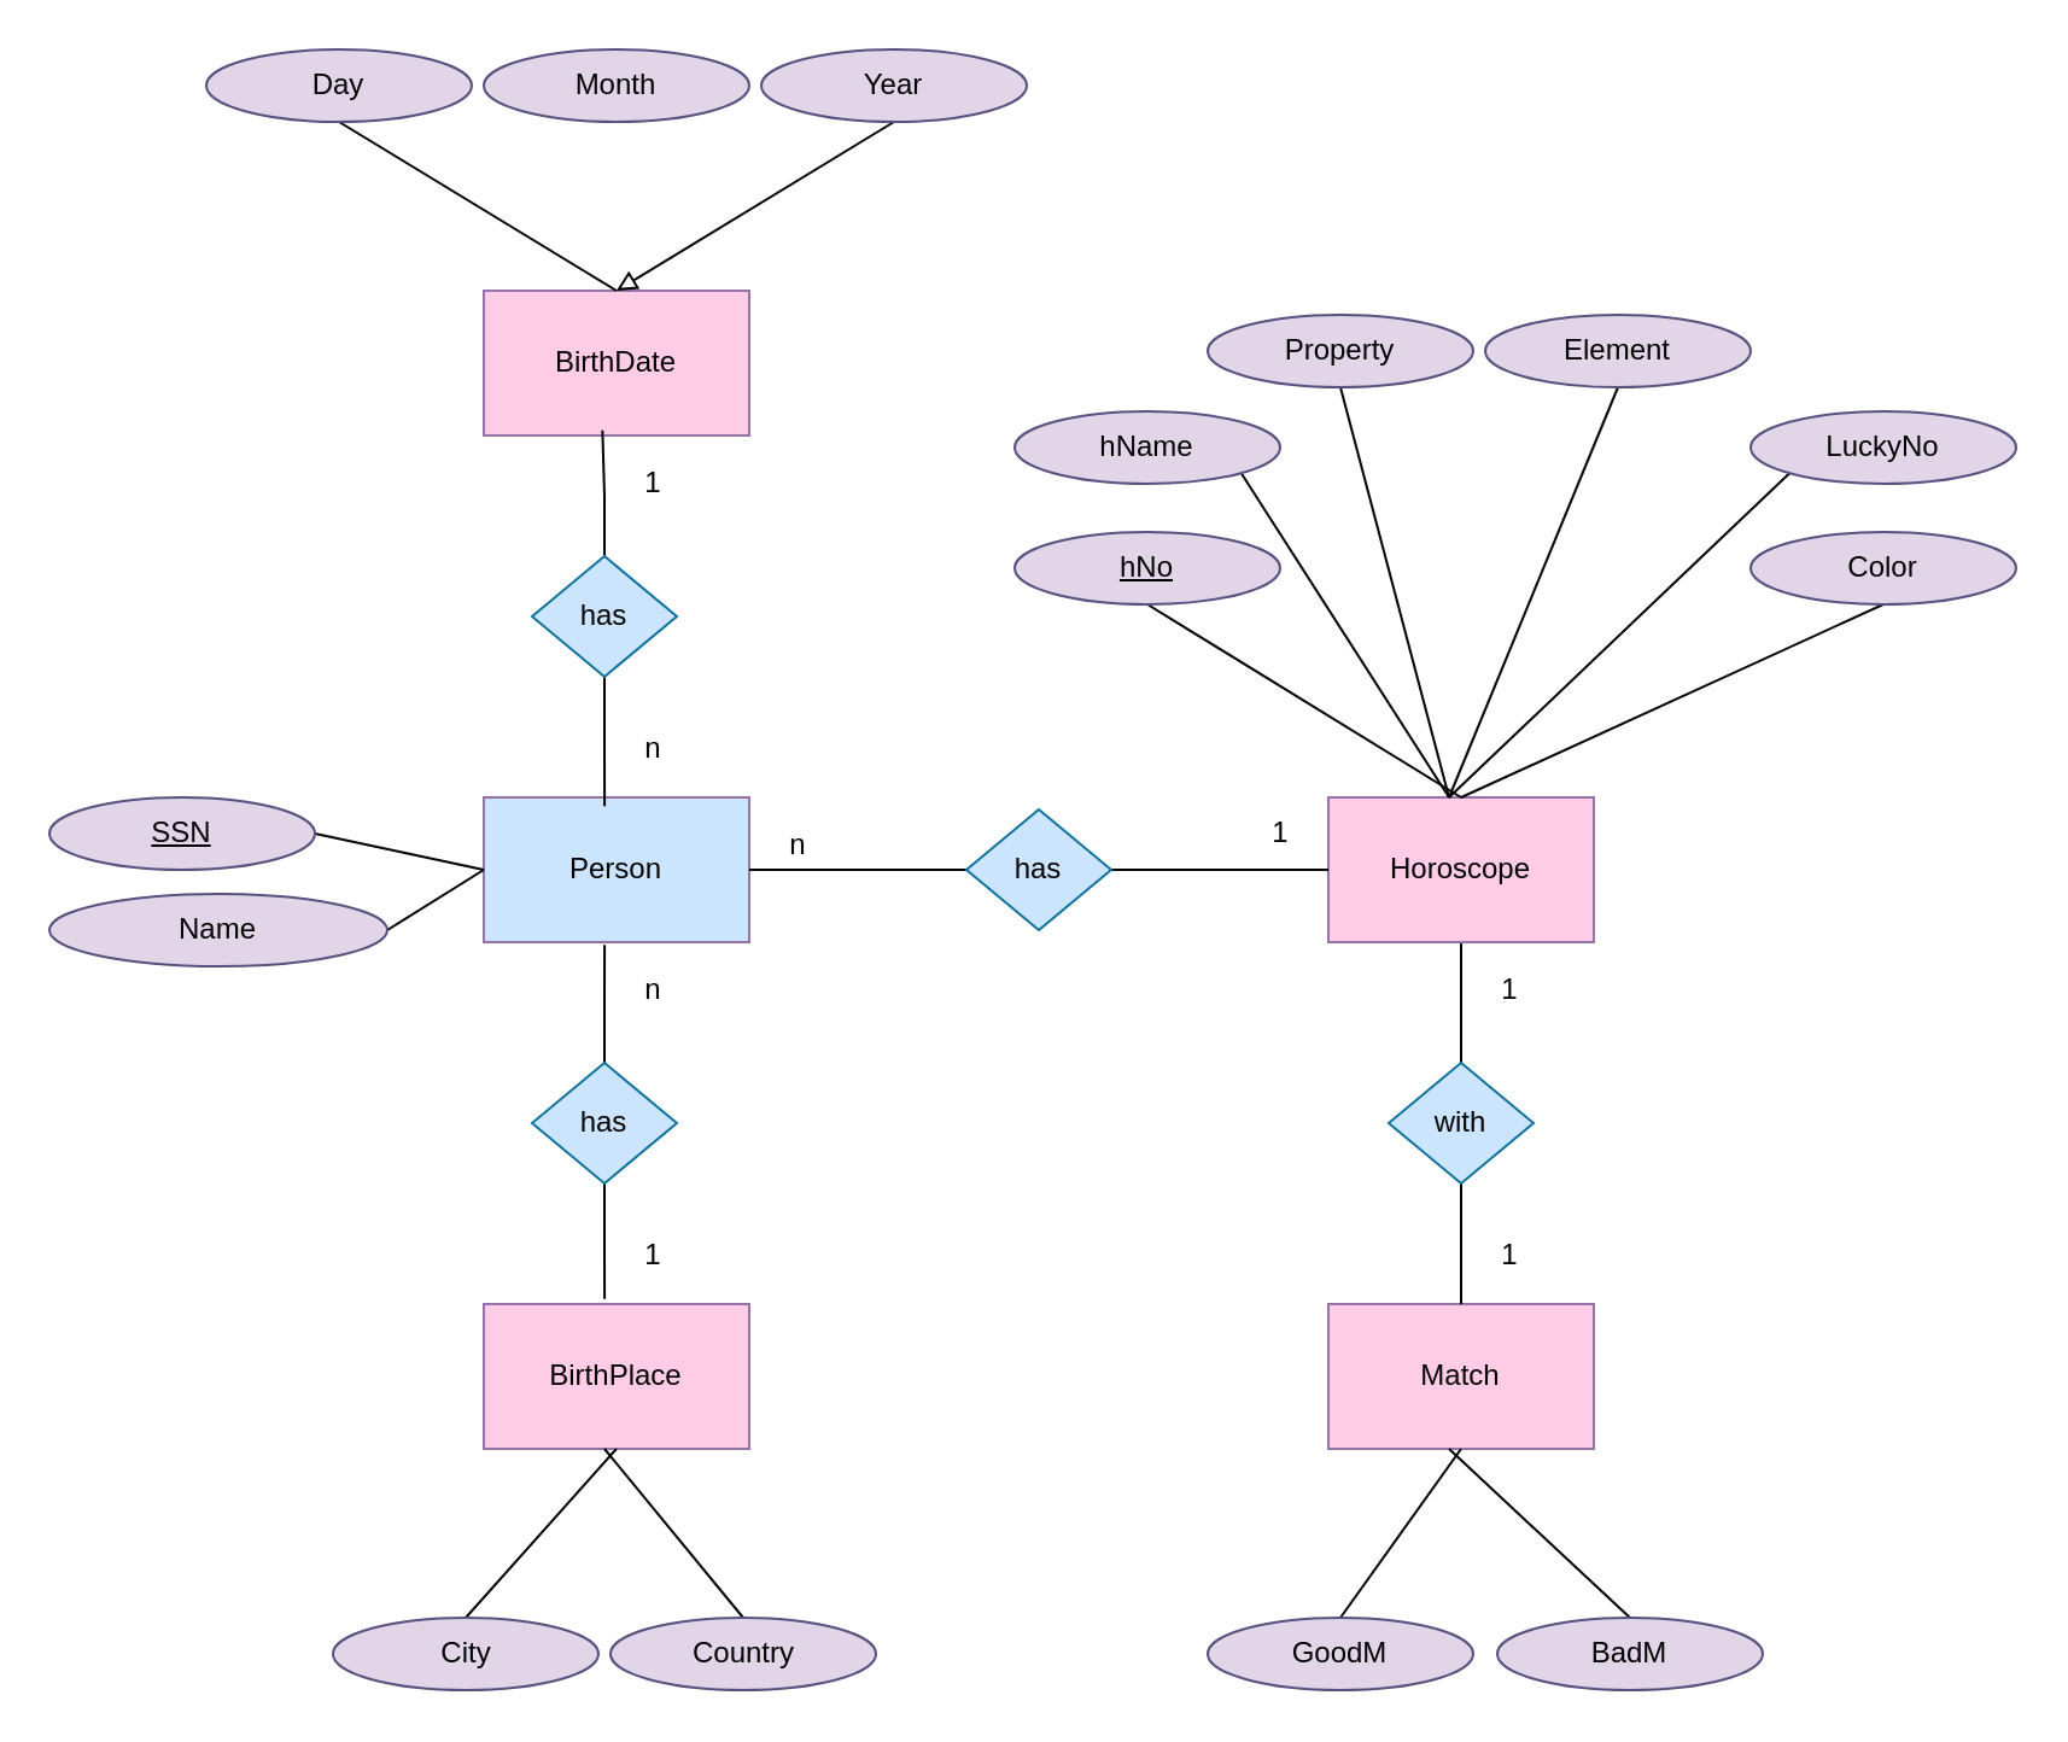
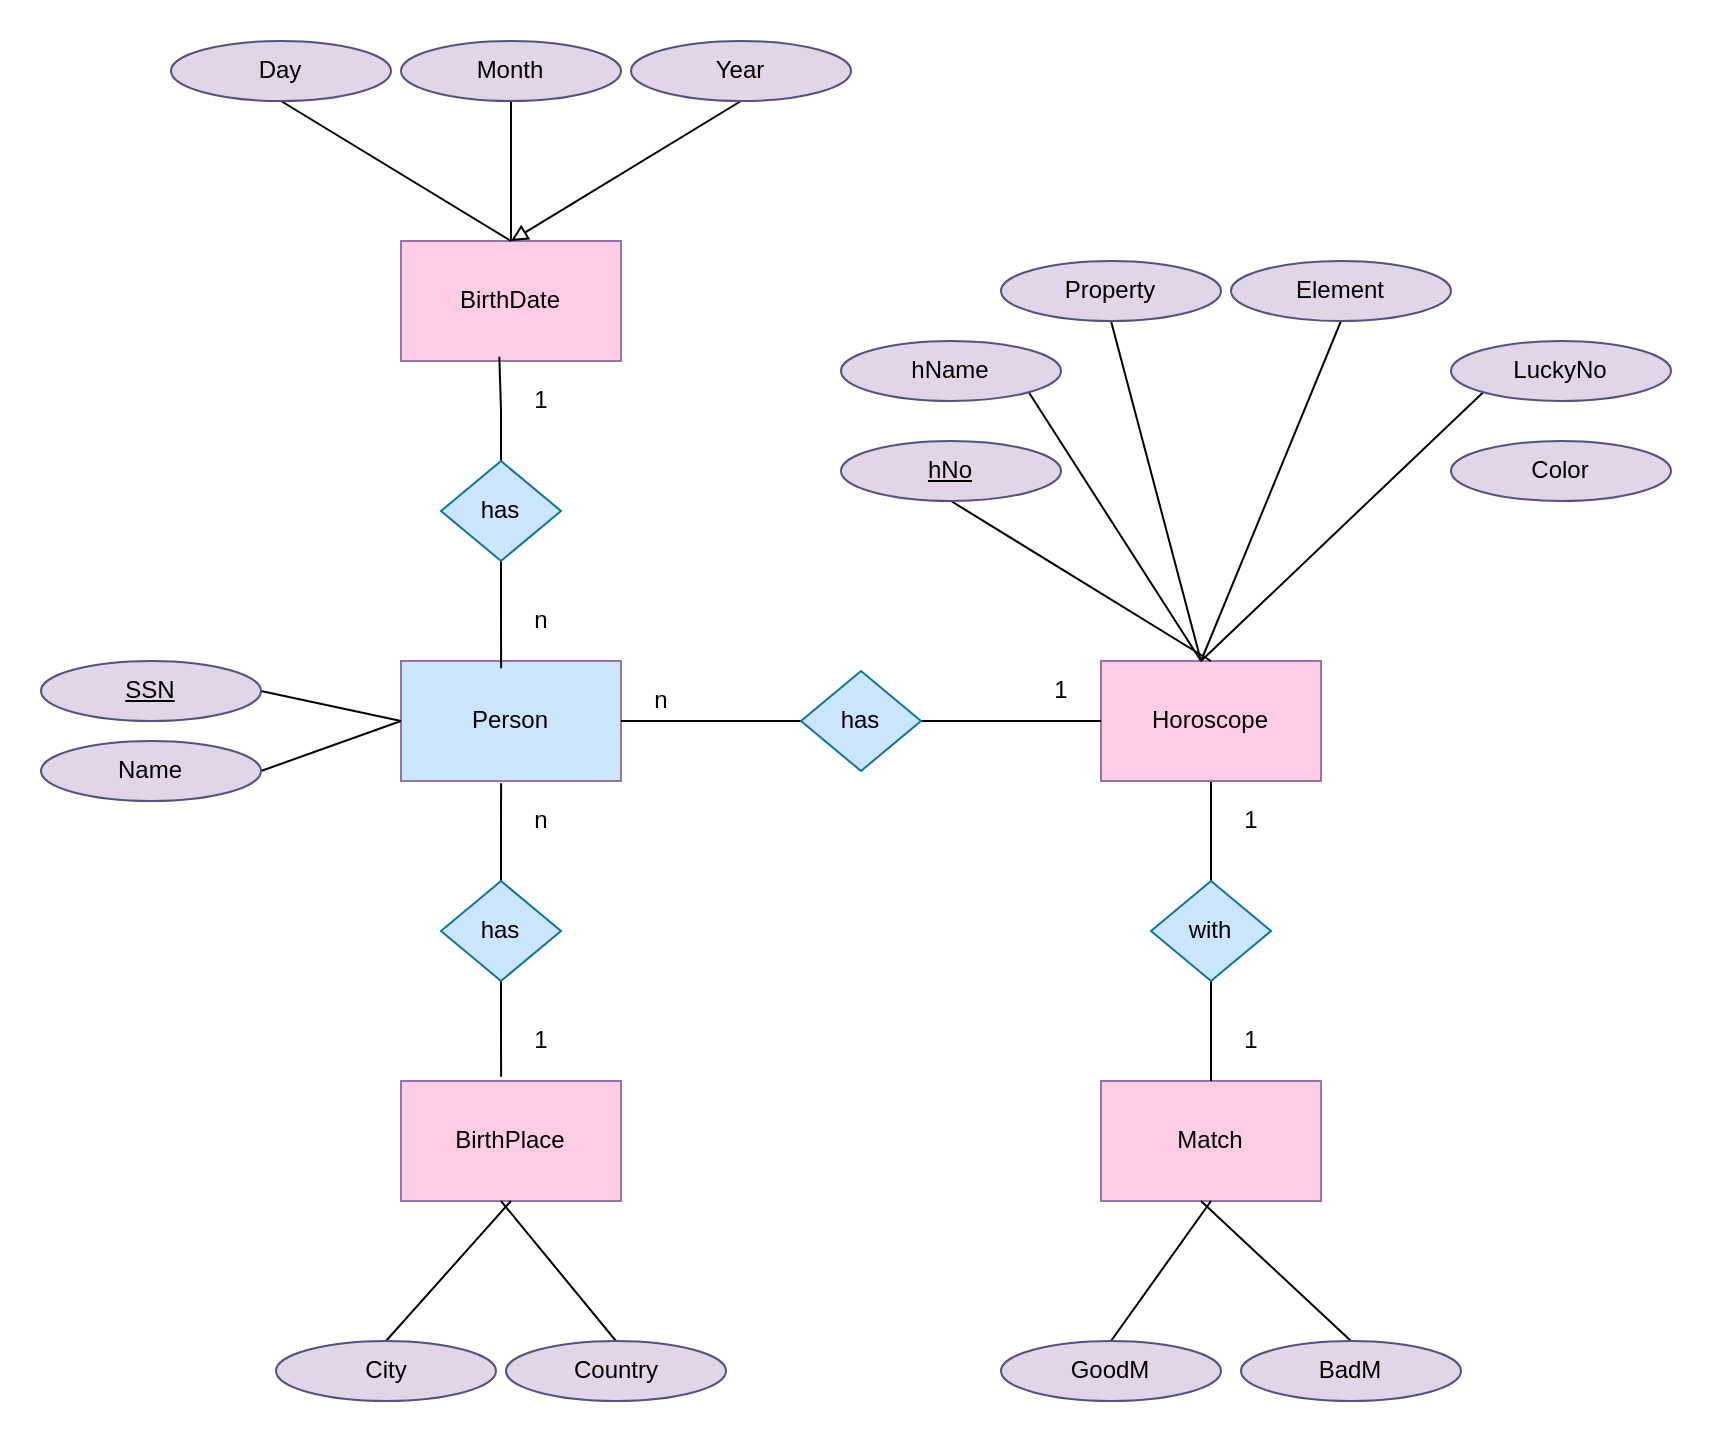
+ <mxCell id="21" style="edgeStyle=none;rounded=0;orthogonalLoop=1;jettySize=auto;html=1;exitX=0.5;exitY=1;exitDx=0;exitDy=0;entryX=0.5;entryY=0;entryDx=0;entryDy=0;endArrow=none;endFill=0;" parent="1" source="22" target="3" edge="1"><mxGeometry relative="1" as="geometry" /></mxCell>
- <mxCell id="43" style="edgeStyle=none;rounded=0;orthogonalLoop=1;jettySize=auto;html=1;exitX=0.5;exitY=1;exitDx=0;exitDy=0;entryX=0.5;entryY=0;entryDx=0;entryDy=0;endArrow=none;endFill=0;" parent="1" source="44" target="5" edge="1"><mxGeometry relative="1" as="geometry" /></mxCell>
- <mxCell id="28" value="Name" style="ellipse;whiteSpace=wrap;html=1;fillColor=#E1D5E7;strokeColor=#56517e;" parent="1" vertex="1"><mxGeometry x="20" y="370" width="140" height="30" as="geometry" /></mxCell>
+ <mxCell id="28" value="Name" style="ellipse;whiteSpace=wrap;html=1;fillColor=#E1D5E7;strokeColor=#56517e;" parent="1" vertex="1"><mxGeometry y="370" width="110" height="30" as="geometry" x="20" /></mxCell>
